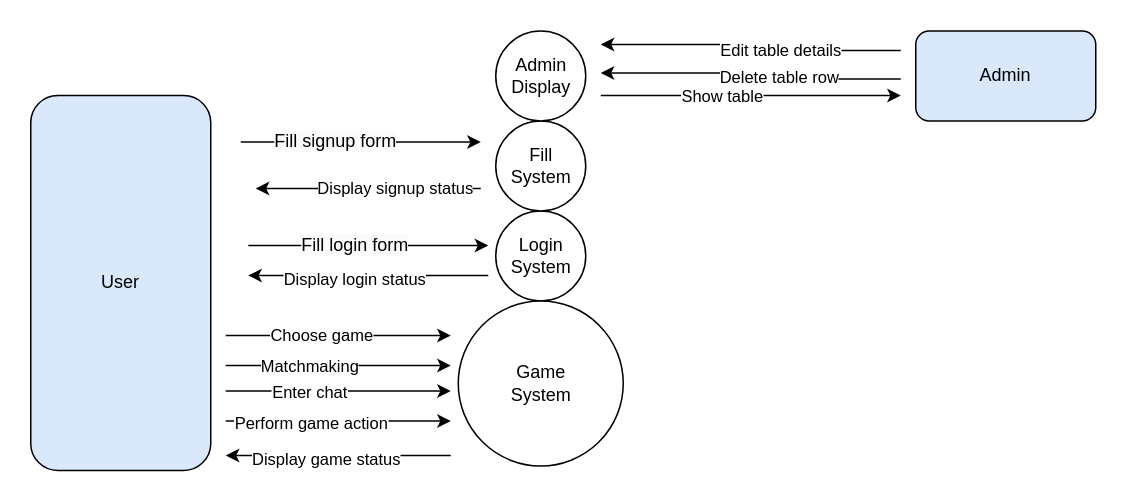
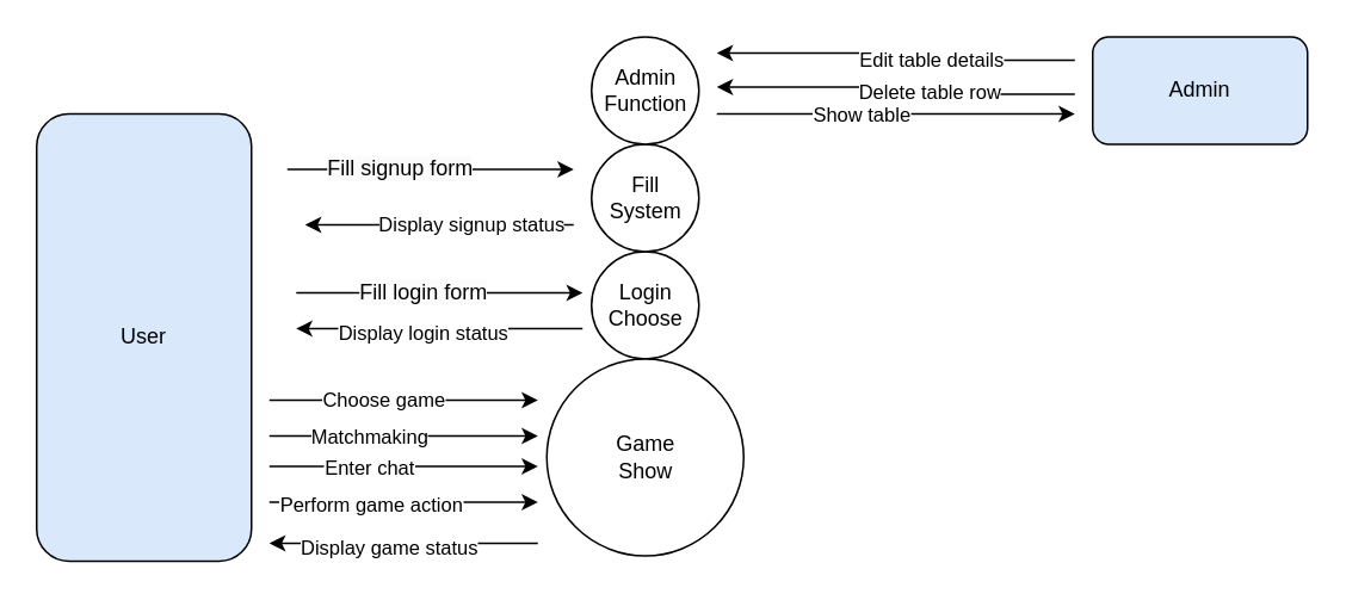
- <mxCell id="27" value="Admin&lt;br&gt;Display" style="shape=ellipse;html=1;dashed=0;whitespace=wrap;aspect=fixed;perimeter=ellipsePerimeter;" vertex="1" parent="1"><mxGeometry x="330" y="20" width="60" height="60" as="geometry" /></mxCell>
+ <mxCell id="27" value="Admin&lt;br&gt;Function" style="shape=ellipse;html=1;dashed=0;whitespace=wrap;aspect=fixed;perimeter=ellipsePerimeter;" vertex="1" parent="1"><mxGeometry x="330" y="20" width="60" height="60" as="geometry" /></mxCell>
- <mxCell id="13" value="Login&lt;br&gt;System" style="shape=ellipse;html=1;dashed=0;whitespace=wrap;aspect=fixed;perimeter=ellipsePerimeter;" vertex="1" parent="1"><mxGeometry x="330" y="140" width="60" height="60" as="geometry" /></mxCell>
+ <mxCell id="13" value="Login&lt;br&gt;Choose" style="shape=ellipse;html=1;dashed=0;whitespace=wrap;aspect=fixed;perimeter=ellipsePerimeter;" vertex="1" parent="1"><mxGeometry x="330" y="140" width="60" height="60" as="geometry" /></mxCell>
- <mxCell id="20" value="Game&lt;br&gt;System" style="shape=ellipse;html=1;dashed=0;whitespace=wrap;aspect=fixed;perimeter=ellipsePerimeter;" vertex="1" parent="1"><mxGeometry x="305" y="200" width="110" height="110" as="geometry" /></mxCell>
+ <mxCell id="20" value="Game&lt;br&gt;Show" style="shape=ellipse;html=1;dashed=0;whitespace=wrap;aspect=fixed;perimeter=ellipsePerimeter;" vertex="1" parent="1"><mxGeometry x="305" y="200" width="110" height="110" as="geometry" /></mxCell>
